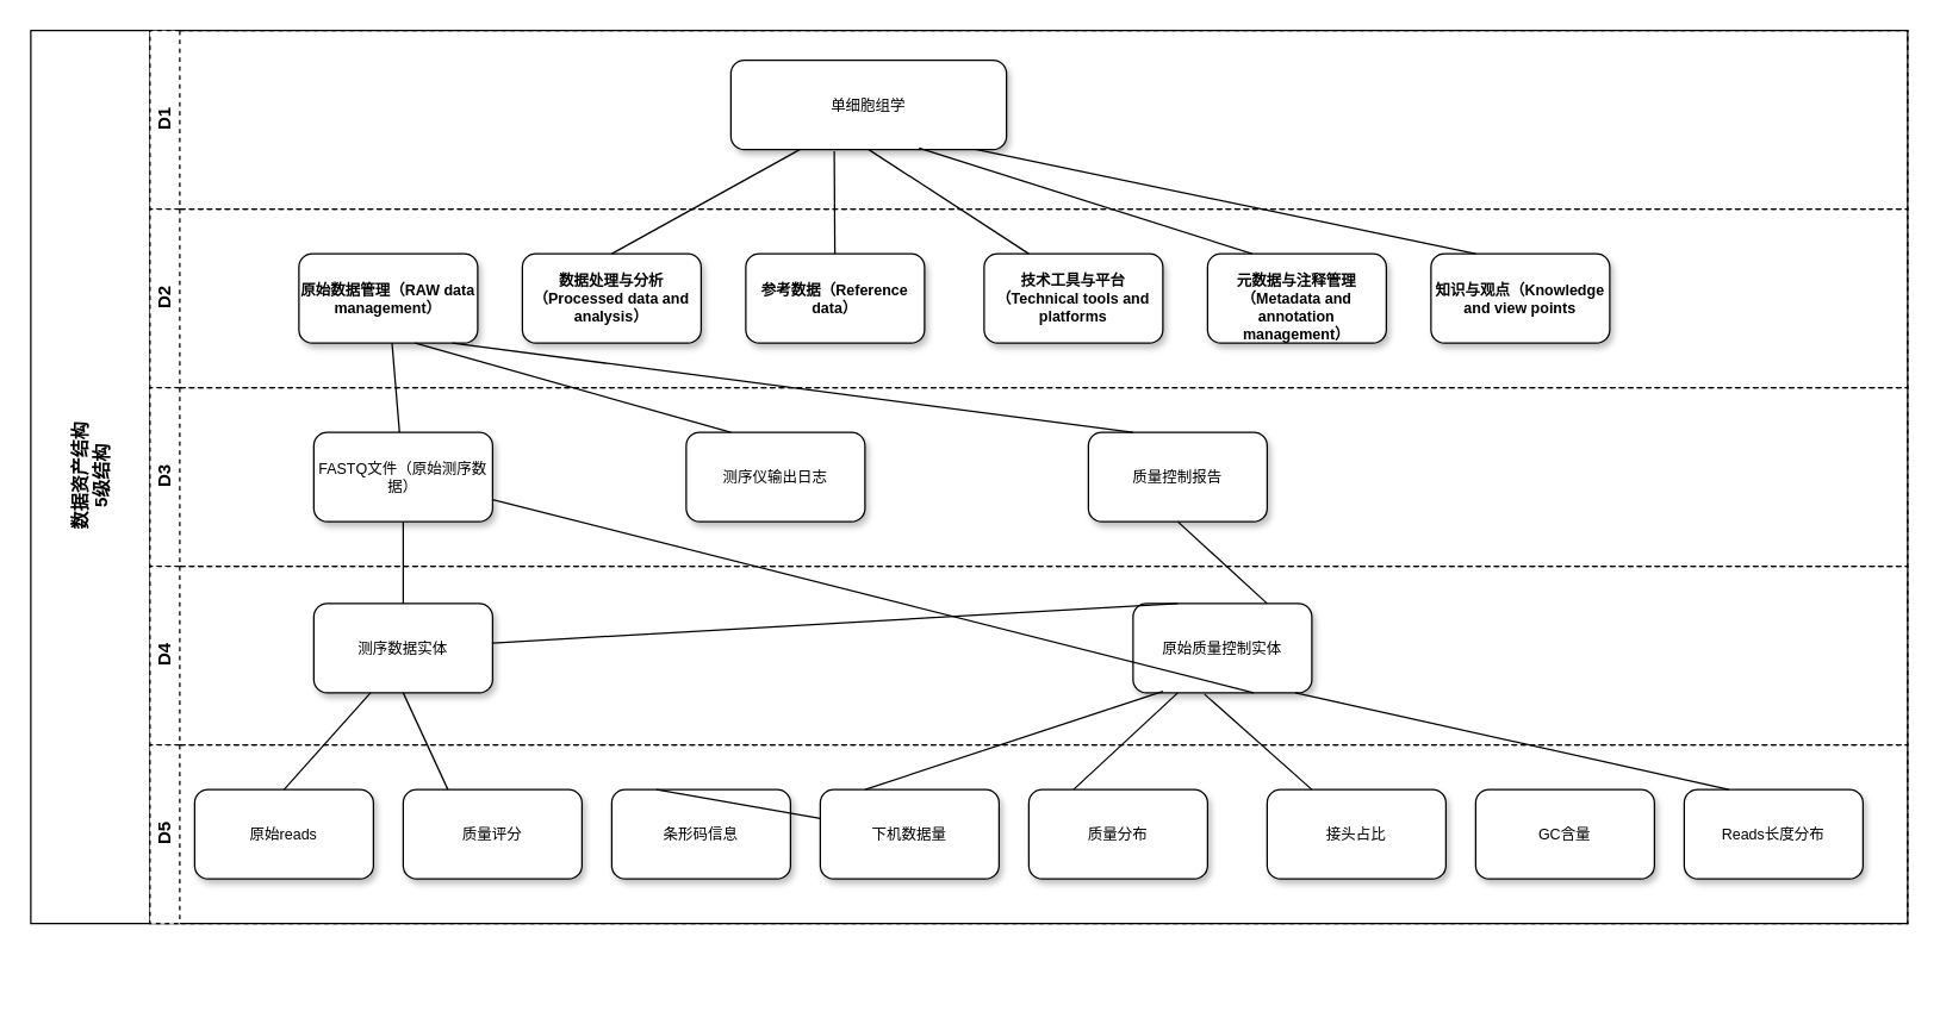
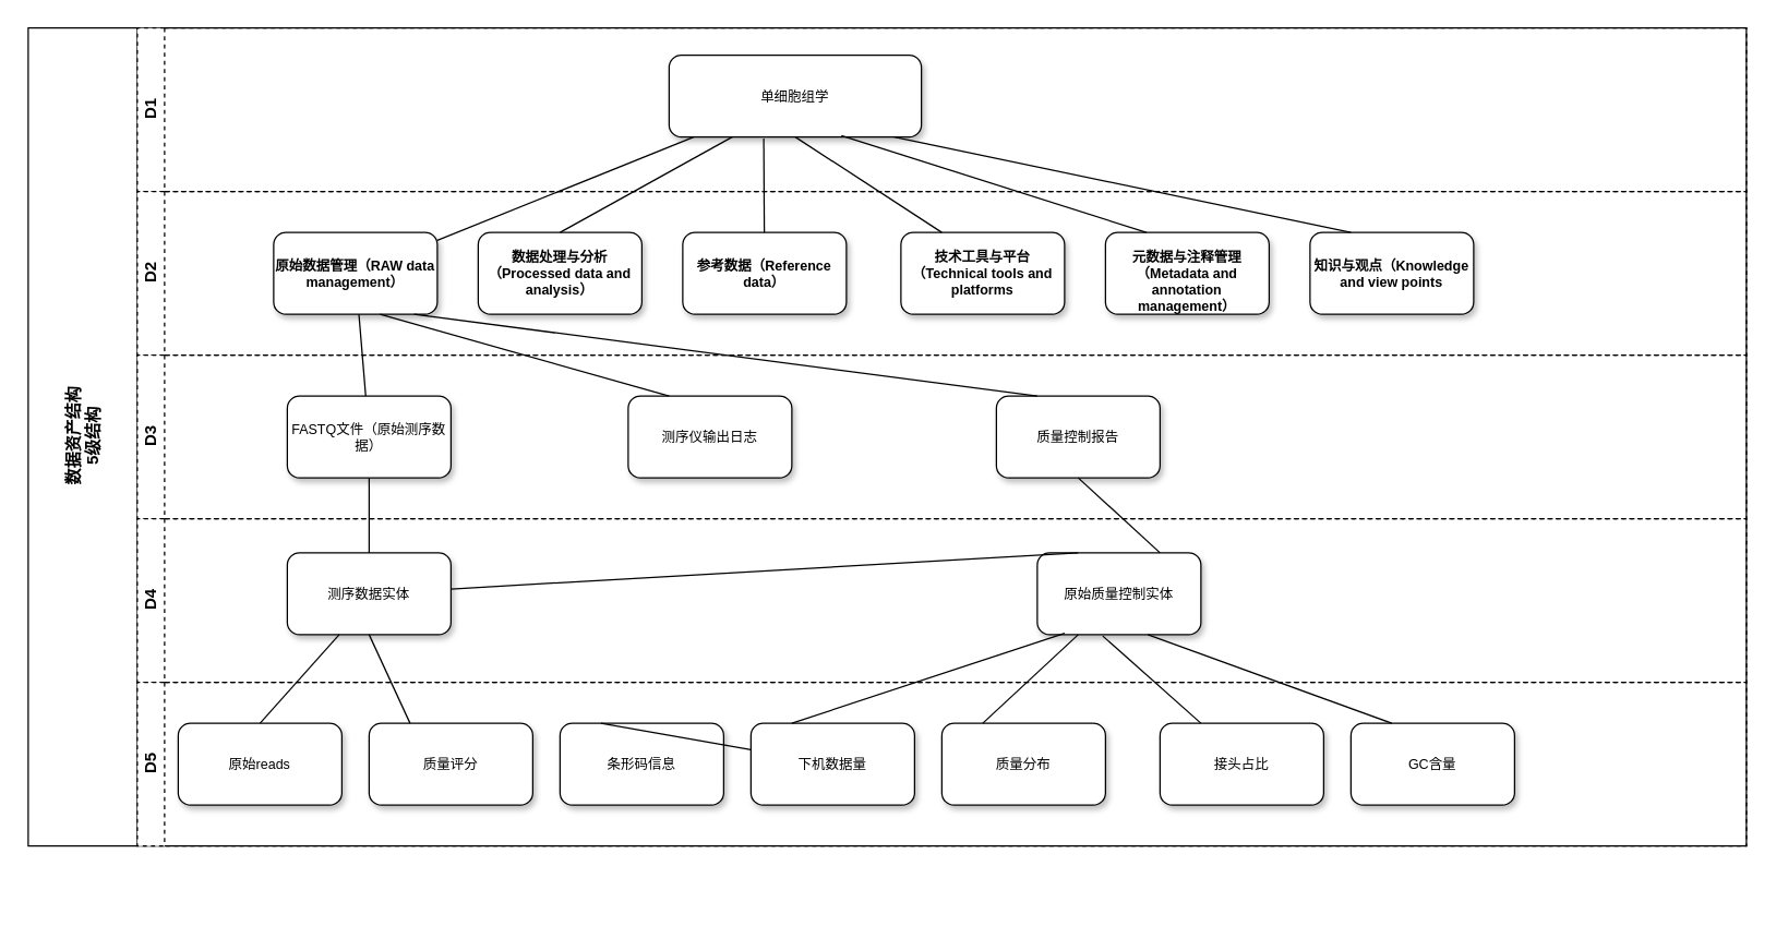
+ <mxCell id="28" value="" style="rounded=0;html=1;labelBackgroundColor=none;startArrow=none;startFill=0;startSize=5;endArrow=none;endFill=0;endSize=5;jettySize=auto;orthogonalLoop=1;strokeWidth=1;fontFamily=Helvetica;fontSize=10;" edge="1" parent="2" source="4" target="6"><mxGeometry x="-0.359" y="-11" relative="1" as="geometry"><mxPoint as="offset" /></mxGeometry></mxCell>
- <mxCell id="46" value="" style="endArrow=none;html=1;rounded=0;exitX=0.675;exitY=1;exitDx=0;exitDy=0;exitPerimeter=0;" edge="1" parent="2" source="18" target="12"><mxGeometry width="50" height="50" relative="1" as="geometry"><mxPoint x="910" y="460" as="sourcePoint" /><mxPoint x="960" y="410" as="targetPoint" /></mxGeometry></mxCell>
+ <mxCell id="46" value="" style="endArrow=none;html=1;rounded=0;exitX=0.675;exitY=1;exitDx=0;exitDy=0;entryX=0.25;entryY=0;entryDx=0;entryDy=0;exitPerimeter=0;" edge="1" parent="2" source="18" target="23"><mxGeometry width="50" height="50" relative="1" as="geometry"><mxPoint x="910" y="460" as="sourcePoint" /><mxPoint x="960" y="410" as="targetPoint" /></mxGeometry></mxCell>
- <mxCell id="47" value="" style="endArrow=none;html=1;rounded=0;exitX=0.908;exitY=1;exitDx=0;exitDy=0;entryX=0.25;entryY=0;entryDx=0;entryDy=0;exitPerimeter=0;" edge="1" parent="2" source="18" target="24"><mxGeometry width="50" height="50" relative="1" as="geometry"><mxPoint x="1050" y="440" as="sourcePoint" /><mxPoint x="1100" y="390" as="targetPoint" /></mxGeometry></mxCell>
- <mxCell id="24" value="Reads长度分布" style="whiteSpace=wrap;html=1;rounded=1;shadow=1;labelBackgroundColor=none;strokeWidth=1;fontFamily=Helvetica;fontSize=10;align=center;" vertex="1" parent="19"><mxGeometry x="1030" y="30" width="120" height="60" as="geometry" /></mxCell>
